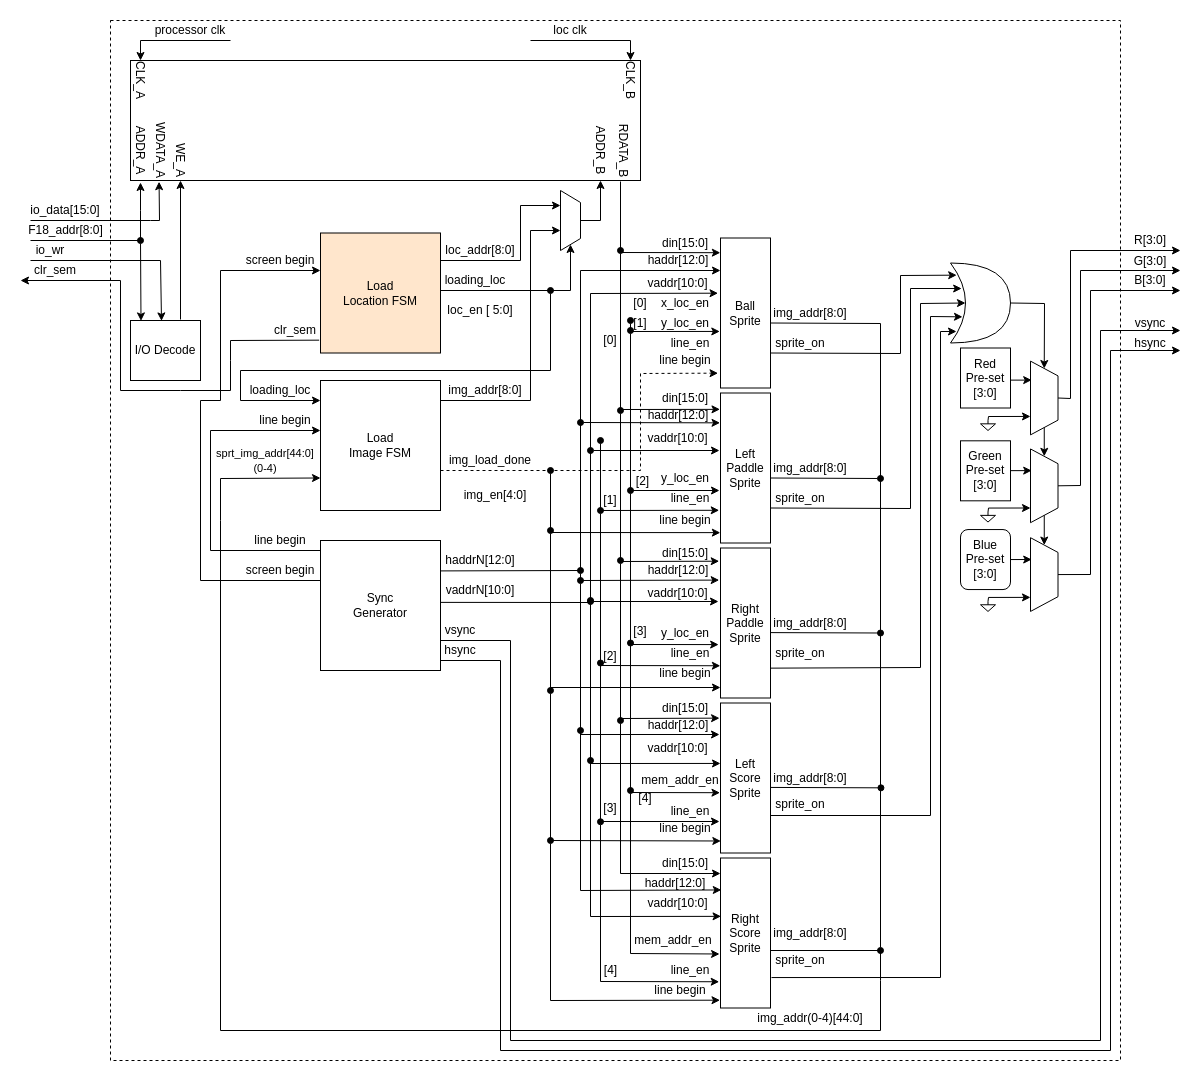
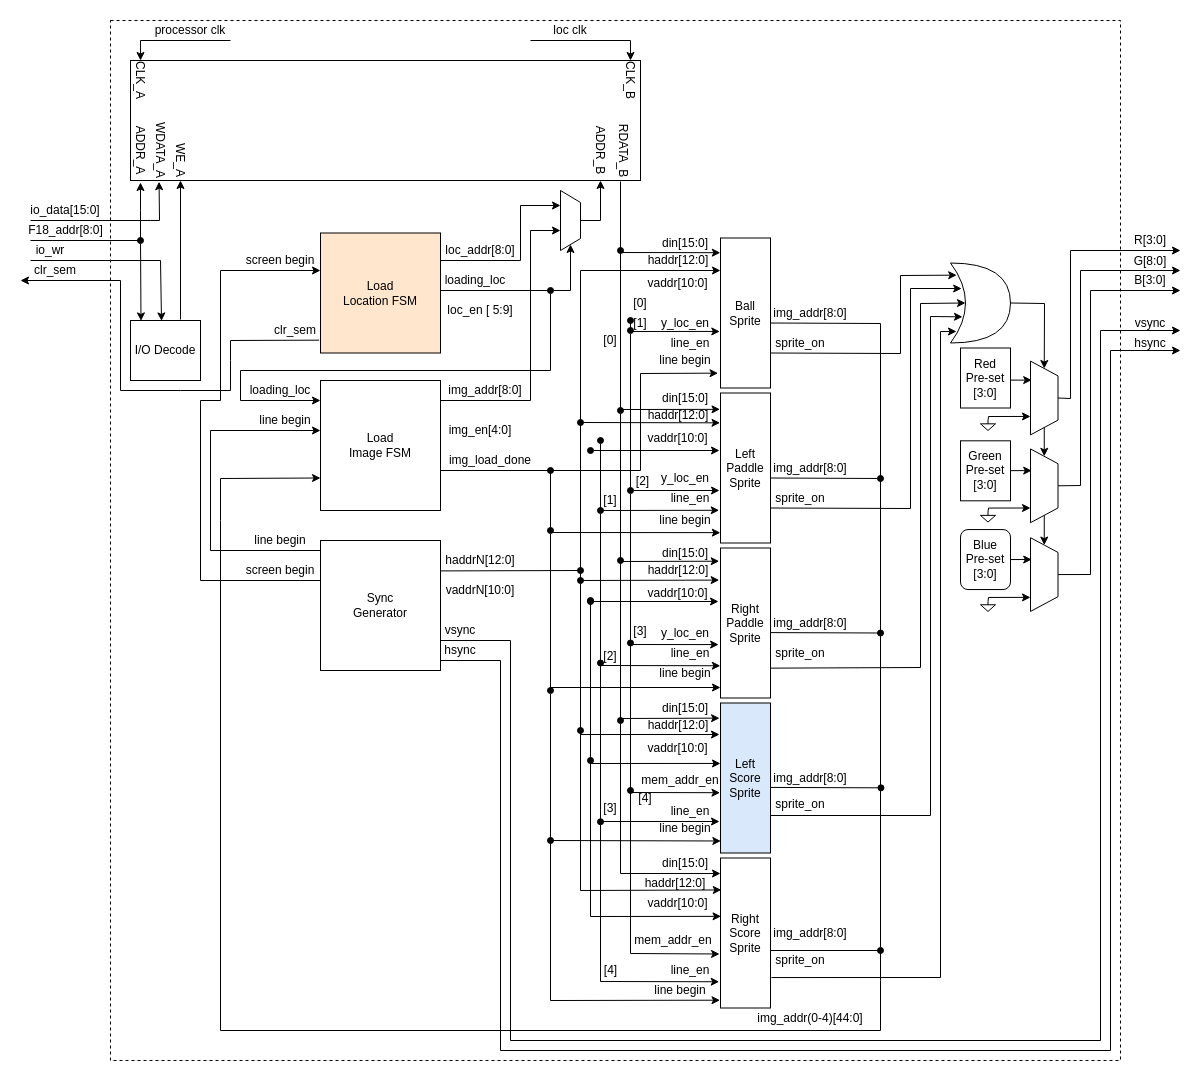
- <mxCell id="174" value="G[3:0]" style="text;html=1;strokeColor=none;fillColor=none;align=center;verticalAlign=middle;whiteSpace=wrap;rounded=0;" vertex="1" parent="1"><mxGeometry x="1130" y="252.5" width="40" height="17.5" as="geometry" /></mxCell>
+ <mxCell id="174" value="G[8:0]" style="text;html=1;strokeColor=none;fillColor=none;align=center;verticalAlign=middle;whiteSpace=wrap;rounded=0;" vertex="1" parent="1"><mxGeometry x="1130" y="252.5" width="40" height="17.5" as="geometry" /></mxCell>
- <mxCell id="57" value="x_loc_en" style="text;html=1;strokeColor=none;fillColor=none;align=center;verticalAlign=middle;whiteSpace=wrap;rounded=0;" parent="1" vertex="1"><mxGeometry x="660" y="292.5" width="50" height="20" as="geometry" /></mxCell>
- <mxCell id="30" value="loc_en [ 5:0]" style="text;html=1;strokeColor=none;fillColor=none;align=center;verticalAlign=middle;whiteSpace=wrap;rounded=0;" parent="1" vertex="1"><mxGeometry x="440" y="300" width="80" height="20" as="geometry" /></mxCell>
+ <mxCell id="30" value="loc_en [ 5:9]" style="text;html=1;strokeColor=none;fillColor=none;align=center;verticalAlign=middle;whiteSpace=wrap;rounded=0;" parent="1" vertex="1"><mxGeometry x="440" y="300" width="80" height="20" as="geometry" /></mxCell>
- <mxCell id="47" value="&lt;font style=&quot;font-size: 11px&quot;&gt;sprt_img_addr[44:0]&lt;br&gt;(0-4)&lt;/font&gt;" style="text;html=1;strokeColor=none;fillColor=none;align=center;verticalAlign=middle;whiteSpace=wrap;rounded=0;" parent="1" vertex="1"><mxGeometry x="210" y="450" width="110" height="20" as="geometry" /></mxCell>
- <mxCell id="65" value="" style="endArrow=classic;html=1;exitX=0.999;exitY=0.476;exitDx=0;exitDy=0;exitPerimeter=0;entryX=-0.049;entryY=0.368;entryDx=0;entryDy=0;entryPerimeter=0;rounded=0;" parent="1" source="4" target="53" edge="1"><mxGeometry width="50" height="50" relative="1" as="geometry"><mxPoint x="700" y="500" as="sourcePoint" /><mxPoint x="750" y="450" as="targetPoint" /><Array as="points"><mxPoint x="590" y="602" /><mxPoint x="590" y="293" /></Array></mxGeometry></mxCell>
- <mxCell id="70" value="" style="endArrow=classic;html=1;entryX=-0.049;entryY=0.901;entryDx=0;entryDy=0;entryPerimeter=0;exitX=0;exitY=1;exitDx=0;exitDy=0;rounded=0;dashed=1;" parent="1" source="42" target="53" edge="1"><mxGeometry width="50" height="50" relative="1" as="geometry"><mxPoint x="640" y="373" as="sourcePoint" /><mxPoint x="750" y="320" as="targetPoint" /><Array as="points"><mxPoint x="640" y="470" /><mxPoint x="640" y="373" /></Array></mxGeometry></mxCell>
+ <mxCell id="70" value="" style="endArrow=classic;html=1;entryX=-0.049;entryY=0.901;entryDx=0;entryDy=0;entryPerimeter=0;exitX=0;exitY=1;exitDx=0;exitDy=0;rounded=0;" parent="1" source="42" target="53" edge="1"><mxGeometry width="50" height="50" relative="1" as="geometry"><mxPoint x="640" y="373" as="sourcePoint" /><mxPoint x="750" y="320" as="targetPoint" /><Array as="points"><mxPoint x="640" y="470" /><mxPoint x="640" y="373" /></Array></mxGeometry></mxCell>
- <mxCell id="41" value="img_en[4:0]" style="text;html=1;strokeColor=none;fillColor=none;align=center;verticalAlign=middle;whiteSpace=wrap;rounded=0;" parent="1" vertex="1"><mxGeometry x="455" y="485" width="80" height="20" as="geometry" /></mxCell>
+ <mxCell id="41" value="img_en[4:0]" style="text;html=1;strokeColor=none;fillColor=none;align=center;verticalAlign=middle;whiteSpace=wrap;rounded=0;" parent="1" vertex="1"><mxGeometry x="440" y="420" width="80" height="20" as="geometry" /></mxCell>
- <mxCell id="105" value="Left Score Sprite" style="rounded=0;whiteSpace=wrap;html=1;" parent="1" vertex="1"><mxGeometry x="720" y="702.5" width="50" height="150" as="geometry" /></mxCell>
+ <mxCell id="105" value="Left Score Sprite" style="rounded=0;whiteSpace=wrap;html=1;fillColor=#dae8fc;" parent="1" vertex="1"><mxGeometry x="720" y="702.5" width="50" height="150" as="geometry" /></mxCell>
